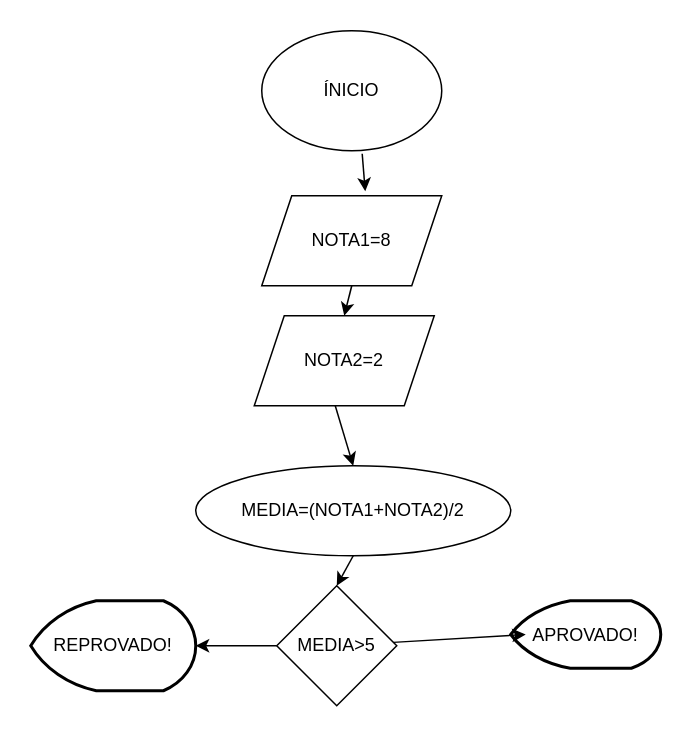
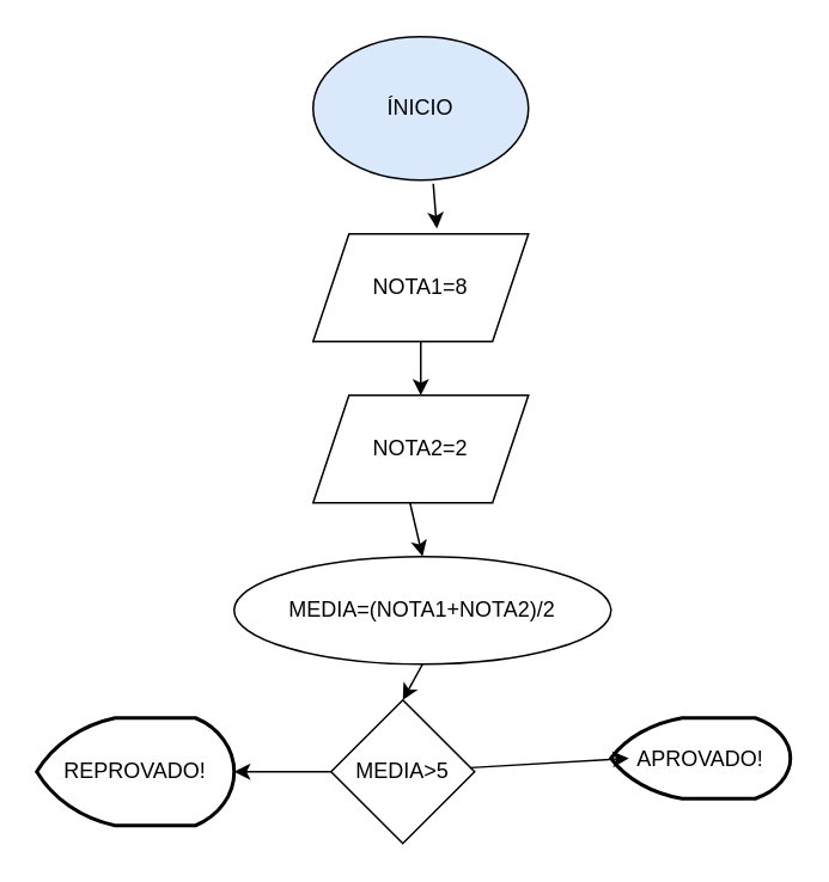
- <mxCell id="2" value="ÍNICIO" style="ellipse;whiteSpace=wrap;html=1;" vertex="1" parent="1"><mxGeometry x="174" width="120" height="80" as="geometry" y="20" /></mxCell>
+ <mxCell id="2" value="ÍNICIO" style="ellipse;whiteSpace=wrap;html=1;fillColor=#dae8fc;" vertex="1" parent="1"><mxGeometry x="174" width="120" height="80" as="geometry" y="20" /></mxCell>
- <mxCell id="5" value="NOTA2=2" style="shape=parallelogram;perimeter=parallelogramPerimeter;whiteSpace=wrap;html=1;fixedSize=1;" vertex="1" parent="1"><mxGeometry x="169" y="210" width="120" height="60" as="geometry" /></mxCell>
+ <mxCell id="5" value="NOTA2=2" style="shape=parallelogram;perimeter=parallelogramPerimeter;whiteSpace=wrap;html=1;fixedSize=1;" vertex="1" parent="1"><mxGeometry x="174" y="220" width="120" height="60" as="geometry" /></mxCell>
